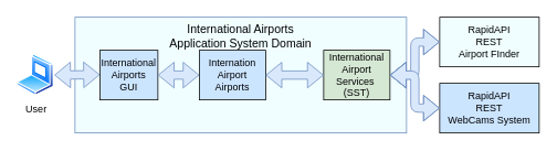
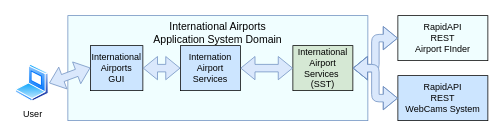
- <mxCell id="8" value="User" style="aspect=fixed;perimeter=ellipsePerimeter;html=1;align=center;shadow=0;dashed=0;spacingTop=3;image;image=img/lib/active_directory/laptop_client.svg;" parent="1" vertex="1"><mxGeometry x="20" y="65" width="45" height="50" as="geometry" /></mxCell>
+ <mxCell id="8" value="User" style="aspect=fixed;perimeter=ellipsePerimeter;html=1;align=center;shadow=0;dashed=0;spacingTop=3;image;image=img/lib/active_directory/laptop_client.svg;" parent="1" vertex="1"><mxGeometry x="20" y="85" width="45" height="50" as="geometry" /></mxCell>
- <mxCell id="4" value="Internation Airport Airports" style="rounded=0;whiteSpace=wrap;html=1;fillColor=#CCE5FF;" parent="1" vertex="1"><mxGeometry x="240" y="60" width="80" height="60" as="geometry" /></mxCell>
+ <mxCell id="4" value="Internation Airport Services" style="rounded=0;whiteSpace=wrap;html=1;fillColor=#CCE5FF;" parent="1" vertex="1"><mxGeometry x="240" y="60" width="80" height="60" as="geometry" /></mxCell>
